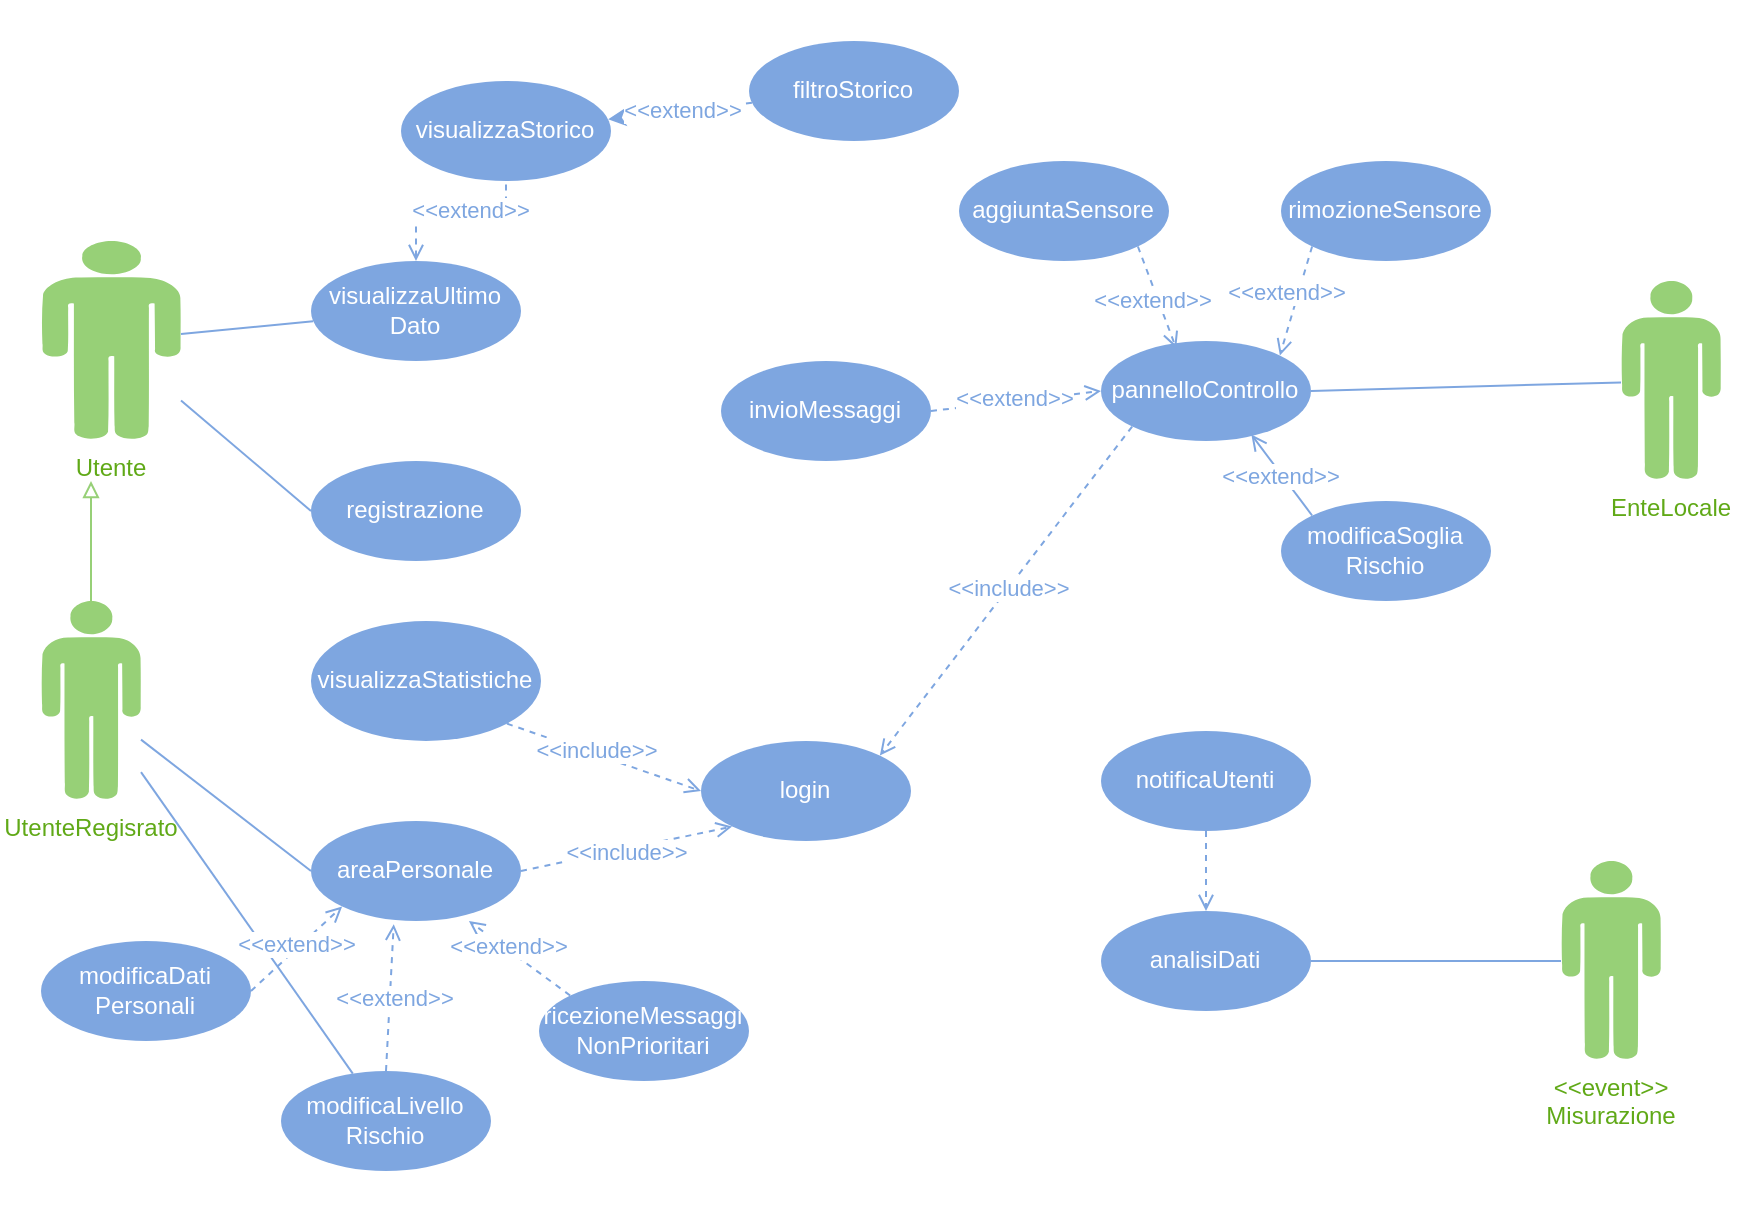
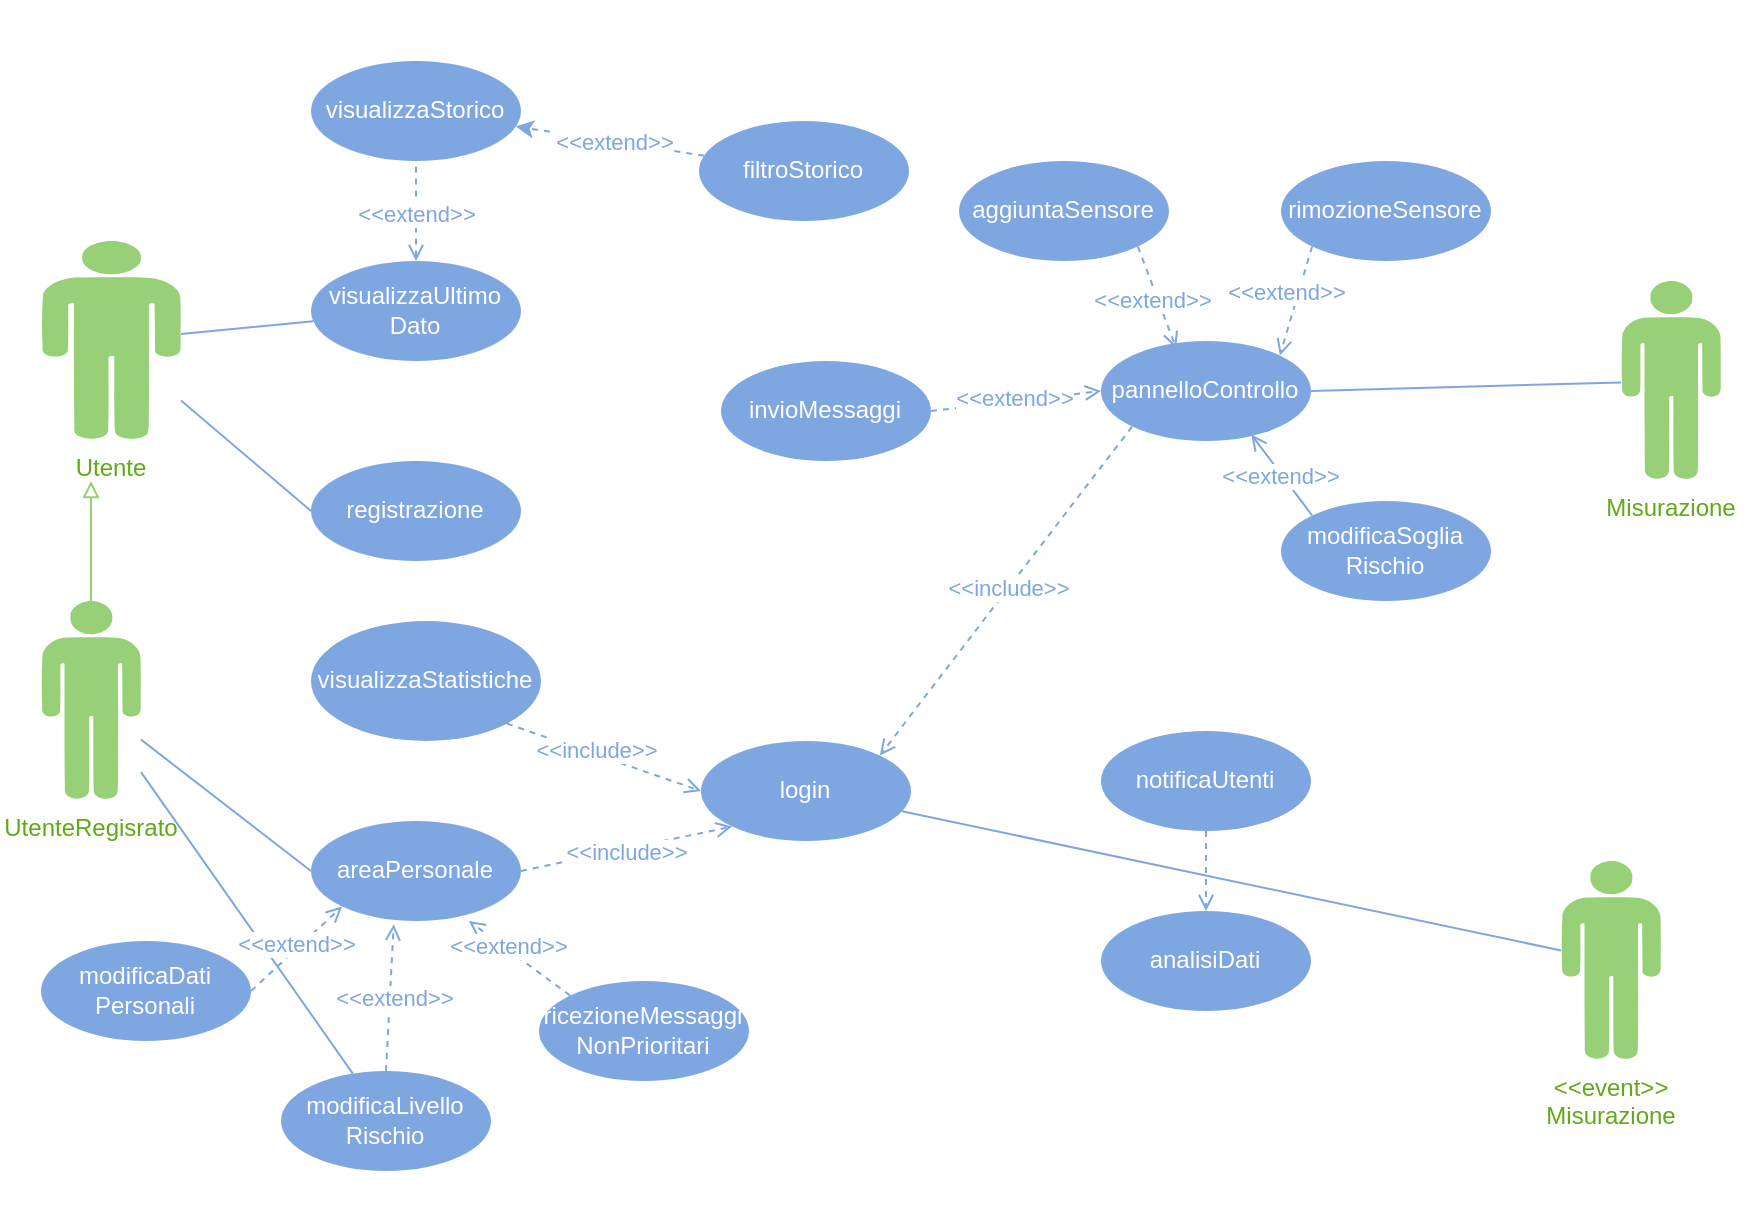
- <mxCell id="19" value="filtroStorico" style="ellipse;whiteSpace=wrap;html=1;fillColor=#7EA6E0;strokeColor=none;fontColor=#FFFFFF;" parent="1" vertex="1"><mxGeometry x="374" y="20" width="105" height="50" as="geometry" /></mxCell>
+ <mxCell id="19" value="filtroStorico" style="ellipse;whiteSpace=wrap;html=1;fillColor=#7EA6E0;strokeColor=none;fontColor=#FFFFFF;" parent="1" vertex="1"><mxGeometry x="349" y="60" width="105" height="50" as="geometry" /></mxCell>
- <mxCell id="16" value="visualizzaStorico" style="ellipse;whiteSpace=wrap;html=1;fillColor=#7EA6E0;strokeColor=none;fontColor=#FFFFFF;" parent="1" vertex="1"><mxGeometry x="200" y="40" width="105" height="50" as="geometry" /></mxCell>
+ <mxCell id="16" value="visualizzaStorico" style="ellipse;whiteSpace=wrap;html=1;fillColor=#7EA6E0;strokeColor=none;fontColor=#FFFFFF;" parent="1" vertex="1"><mxGeometry x="155" y="30" width="105" height="50" as="geometry" /></mxCell>
- <mxCell id="12" value="&lt;font style=&quot;color: rgb(96, 169, 23);&quot;&gt;EnteLocale&lt;/font&gt;" style="verticalLabelPosition=bottom;sketch=0;html=1;fillColor=#97D077;verticalAlign=top;align=center;pointerEvents=1;shape=mxgraph.cisco_safe.design.actor_2;" parent="1" vertex="1"><mxGeometry x="810" y="140" width="50" height="100" as="geometry" /></mxCell>
+ <mxCell id="12" value="&lt;font style=&quot;color: rgb(96, 169, 23);&quot;&gt;Misurazione&lt;/font&gt;" style="verticalLabelPosition=bottom;sketch=0;html=1;fillColor=#97D077;verticalAlign=top;align=center;pointerEvents=1;shape=mxgraph.cisco_safe.design.actor_2;" parent="1" vertex="1"><mxGeometry x="810" y="140" width="50" height="100" as="geometry" /></mxCell>
- <mxCell id="5" style="rounded=0;orthogonalLoop=1;jettySize=auto;html=1;entryX=1;entryY=0.5;entryDx=0;entryDy=0;endArrow=none;startFill=0;strokeColor=#7EA6E0;" parent="1" source="6" target="46" edge="1"><mxGeometry relative="1" as="geometry" /></mxCell>
+ <mxCell id="5" style="rounded=0;orthogonalLoop=1;jettySize=auto;html=1;endArrow=none;startFill=0;strokeColor=#7EA6E0;" parent="1" source="6" target="24" edge="1"><mxGeometry relative="1" as="geometry" /></mxCell>
